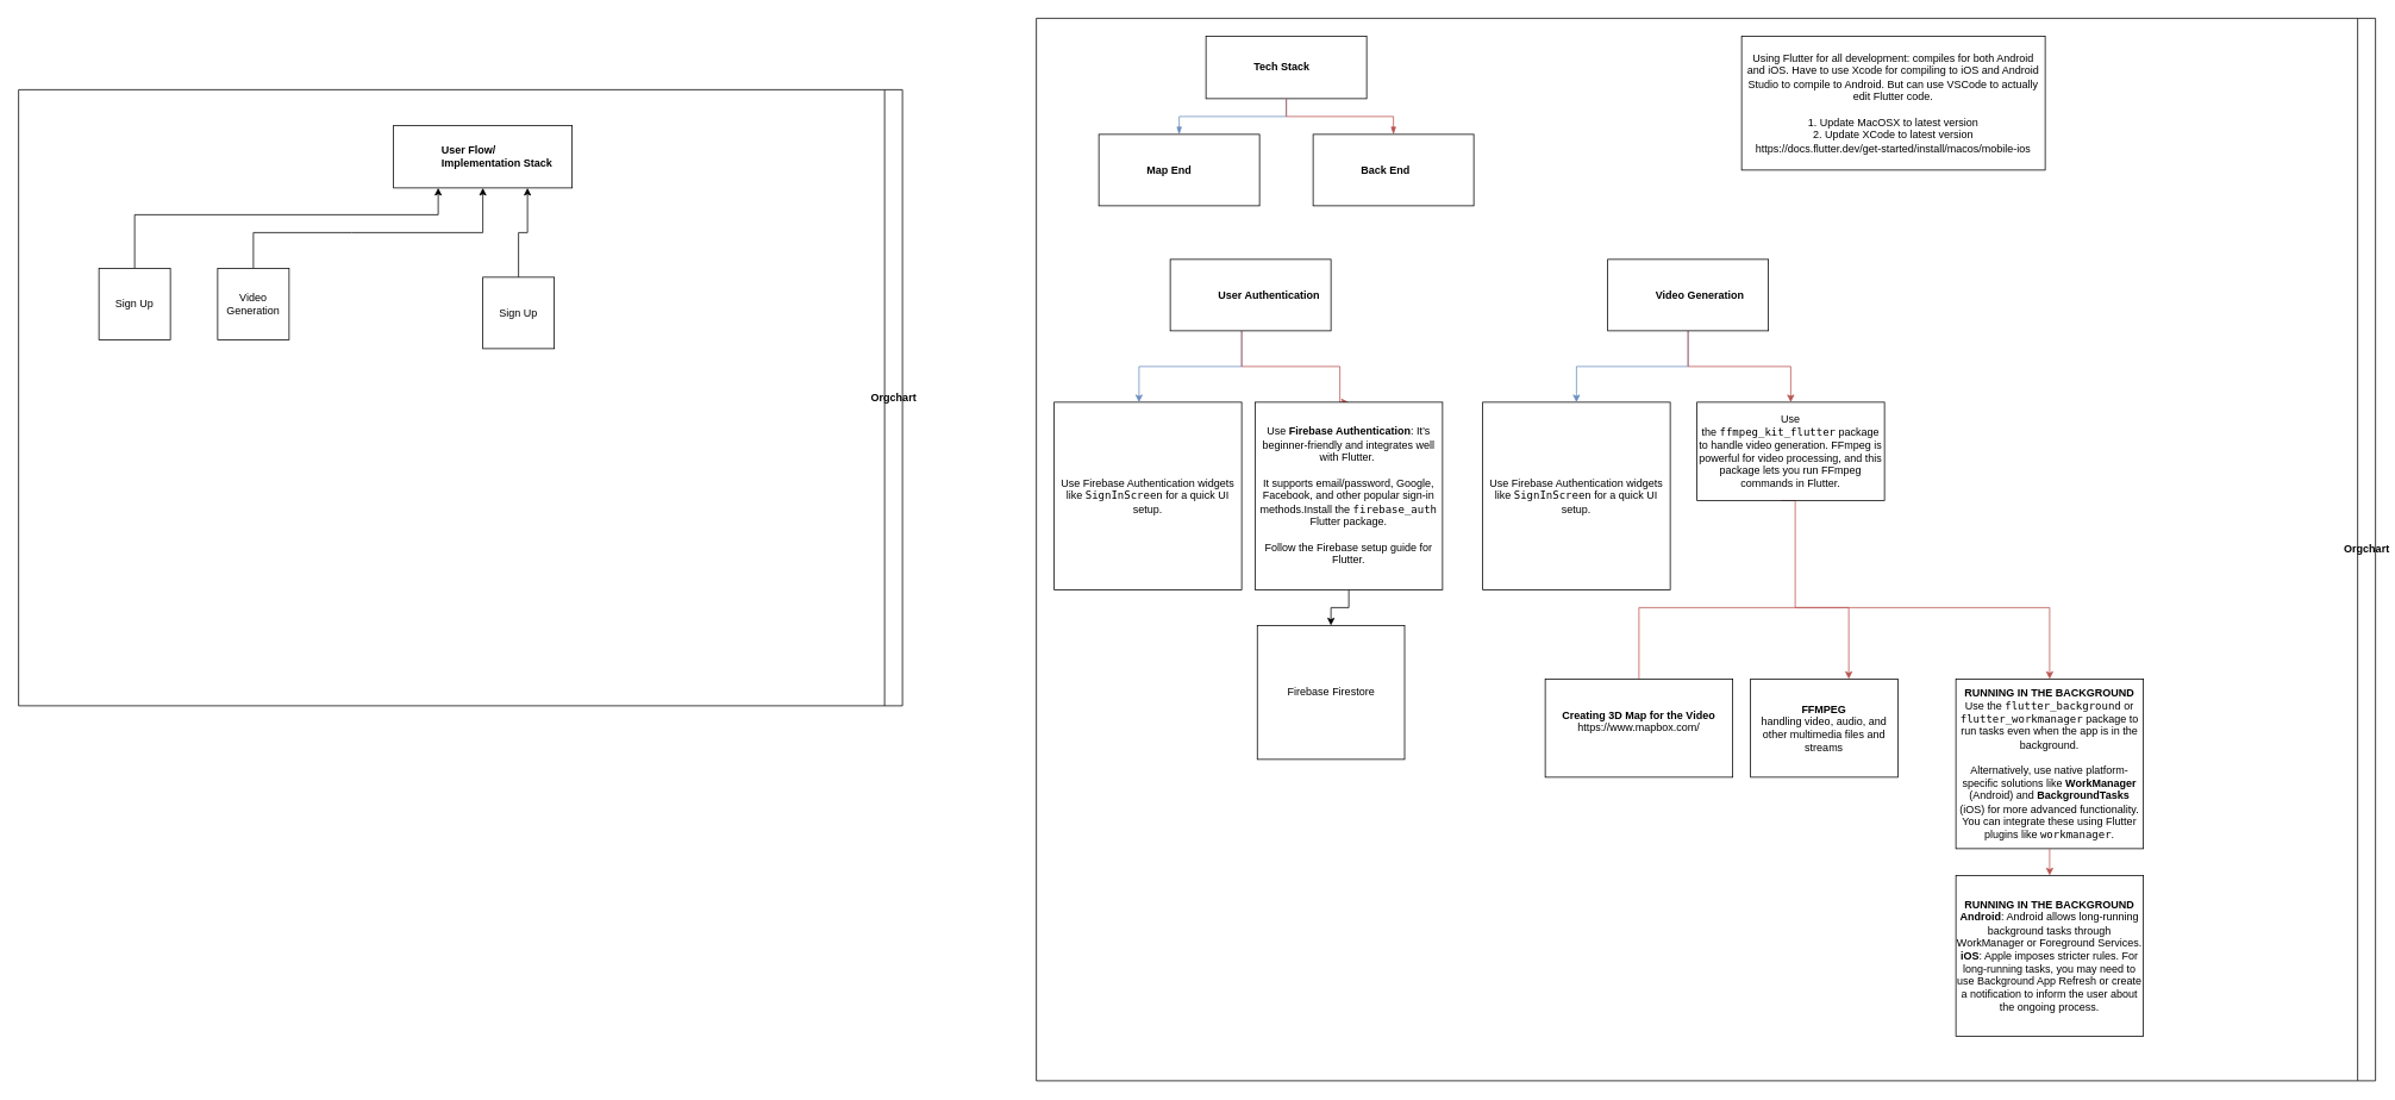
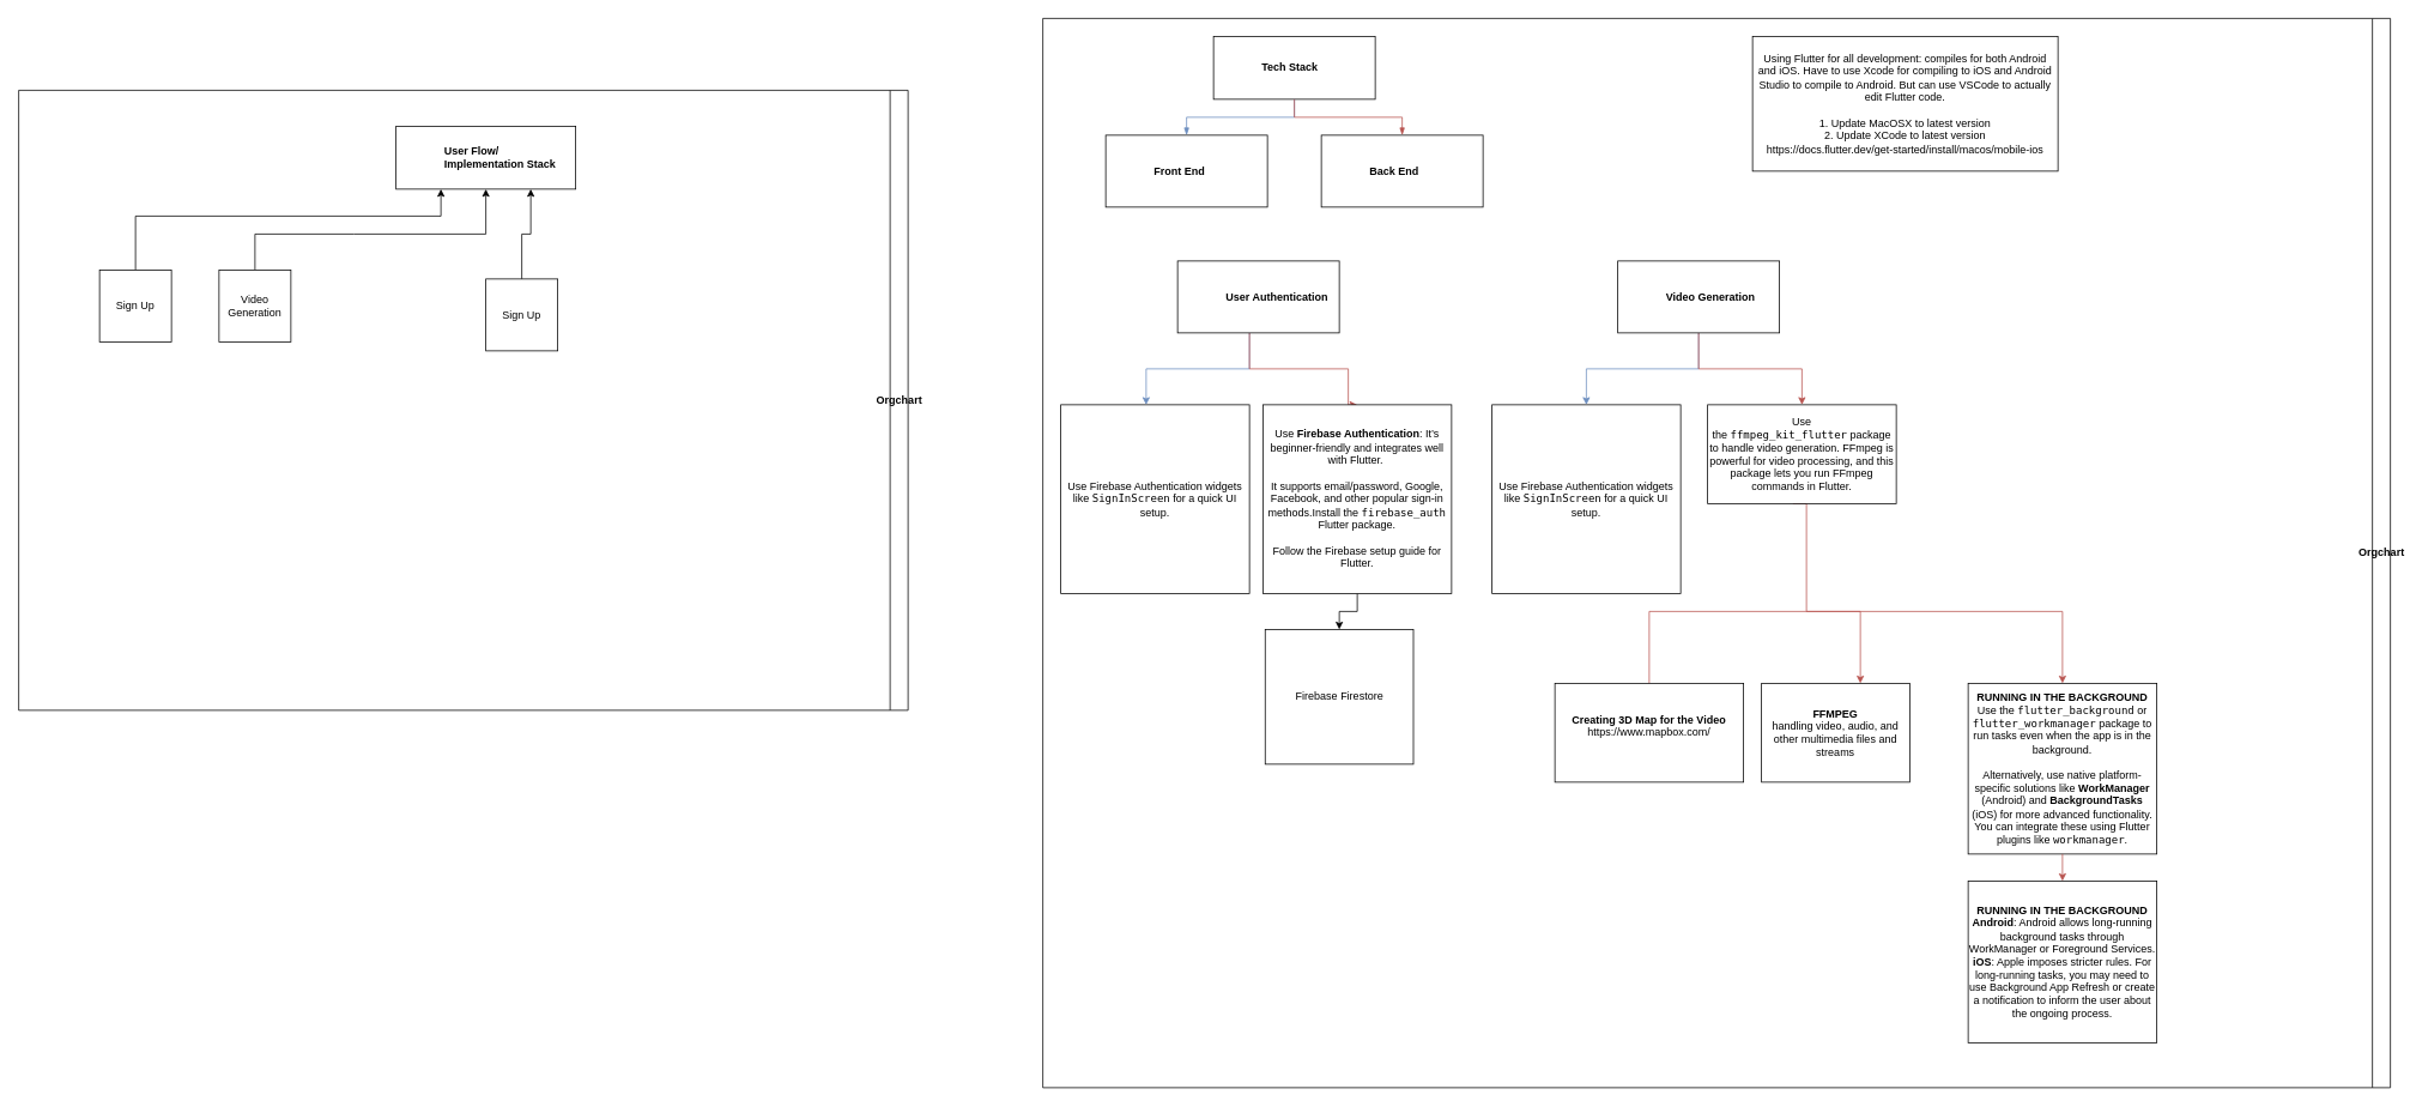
- <mxCell id="7" value="Map End" style="label;image=https://cdn3.iconfinder.com/data/icons/user-avatars-1/512/users-2-128.png;whiteSpace=wrap;html=1;rounded=0;glass=0;" vertex="1" parent="2"><mxGeometry x="70" y="130" width="180" height="80" as="geometry" /></mxCell>
+ <mxCell id="7" value="Front End" style="label;image=https://cdn3.iconfinder.com/data/icons/user-avatars-1/512/users-2-128.png;whiteSpace=wrap;html=1;rounded=0;glass=0;" vertex="1" parent="2"><mxGeometry x="70" y="130" width="180" height="80" as="geometry" /></mxCell>
